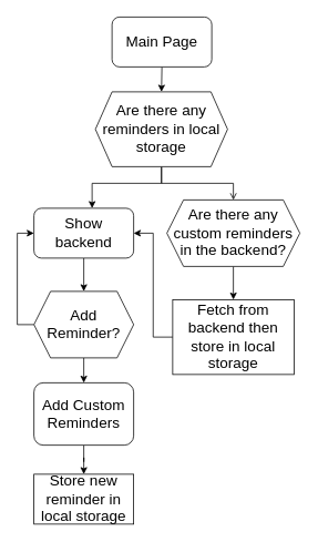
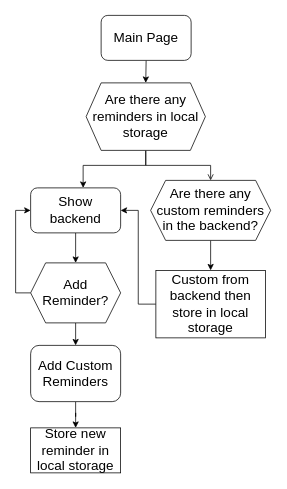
- <mxCell id="12" value="Fetch from backend then store in local storage" style="rounded=0;whiteSpace=wrap;html=1;fontSize=18;" vertex="1" parent="1"><mxGeometry x="207" y="360" width="146" height="90" as="geometry" /></mxCell>
+ <mxCell id="12" value="Custom from backend then store in local storage" style="rounded=0;whiteSpace=wrap;html=1;fontSize=18;" vertex="1" parent="1"><mxGeometry x="207" y="360" width="146" height="90" as="geometry" /></mxCell>
